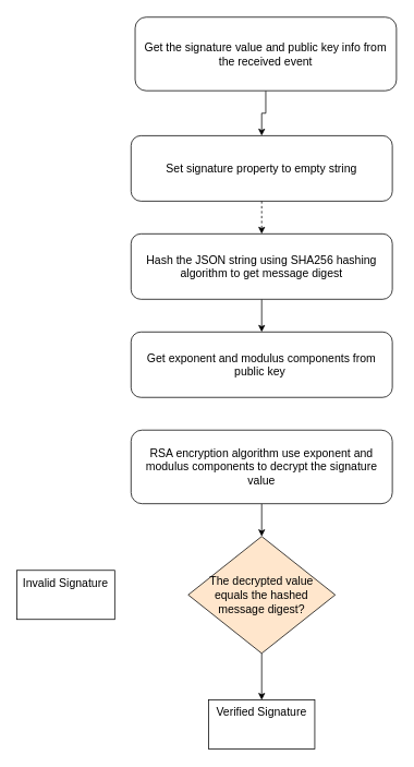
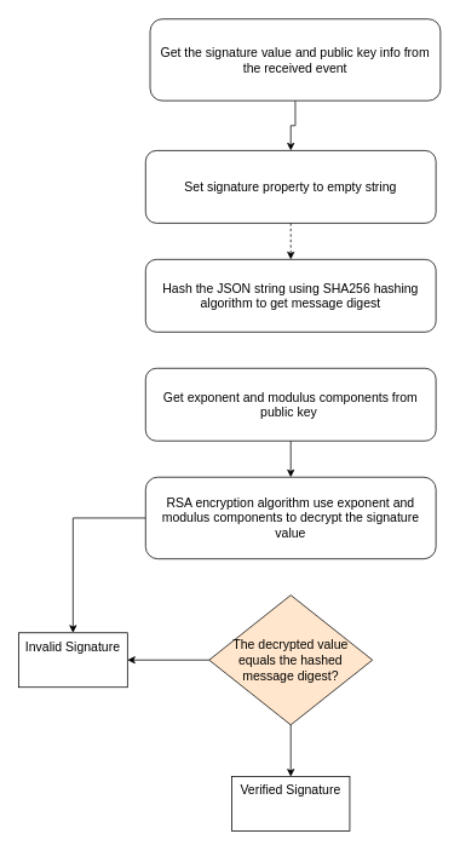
- <mxCell id="8" value="" style="edgeStyle=orthogonalEdgeStyle;rounded=0;orthogonalLoop=1;jettySize=auto;html=1;" edge="1" parent="1" source="9" target="7"><mxGeometry relative="1" as="geometry" /></mxCell>
+ <mxCell id="6" value="" style="edgeStyle=orthogonalEdgeStyle;rounded=0;orthogonalLoop=1;jettySize=auto;html=1;" edge="1" parent="1" source="7" target="11"><mxGeometry relative="1" as="geometry" /></mxCell>
- <mxCell id="10" value="" style="edgeStyle=orthogonalEdgeStyle;rounded=0;orthogonalLoop=1;jettySize=auto;html=1;" edge="1" parent="1" source="11" target="14"><mxGeometry relative="1" as="geometry" /></mxCell>
+ <mxCell id="10" value="" style="edgeStyle=orthogonalEdgeStyle;rounded=0;orthogonalLoop=1;jettySize=auto;html=1;" edge="1" parent="1" source="11" target="18"><mxGeometry relative="1" as="geometry" /></mxCell>
+ <mxCell id="13" value="" style="edgeStyle=orthogonalEdgeStyle;rounded=0;orthogonalLoop=1;jettySize=auto;html=1;" edge="1" parent="1" source="14" target="18"><mxGeometry relative="1" as="geometry" /></mxCell>
